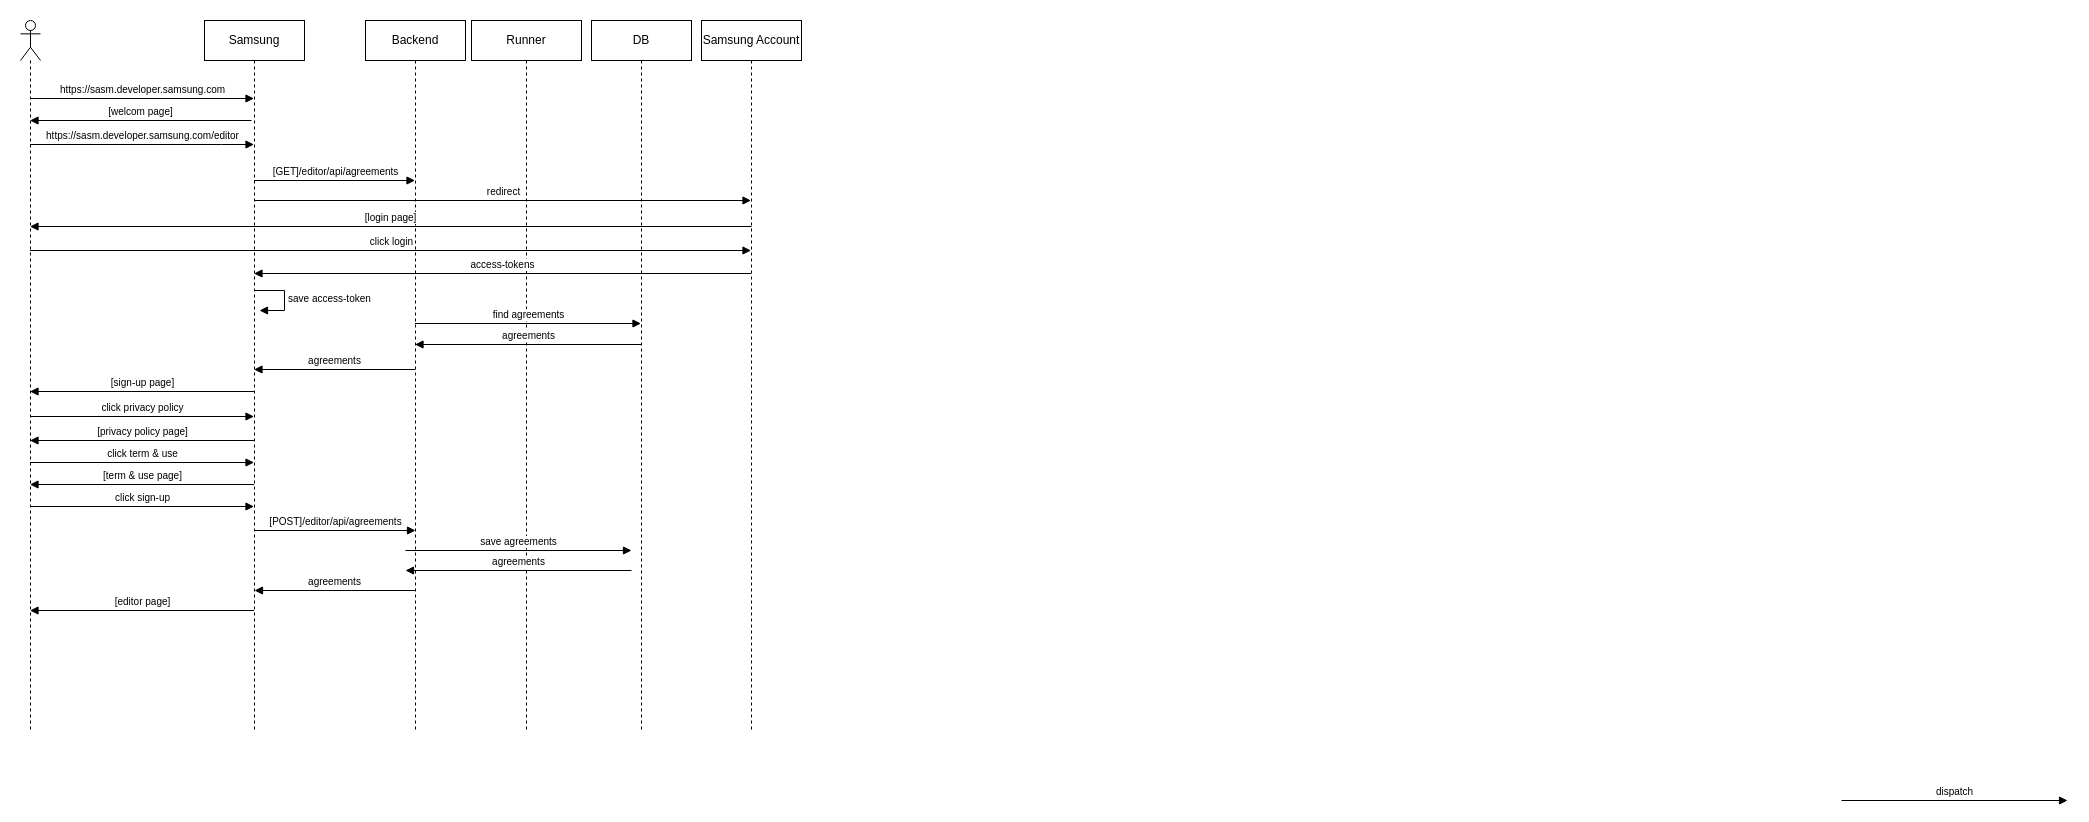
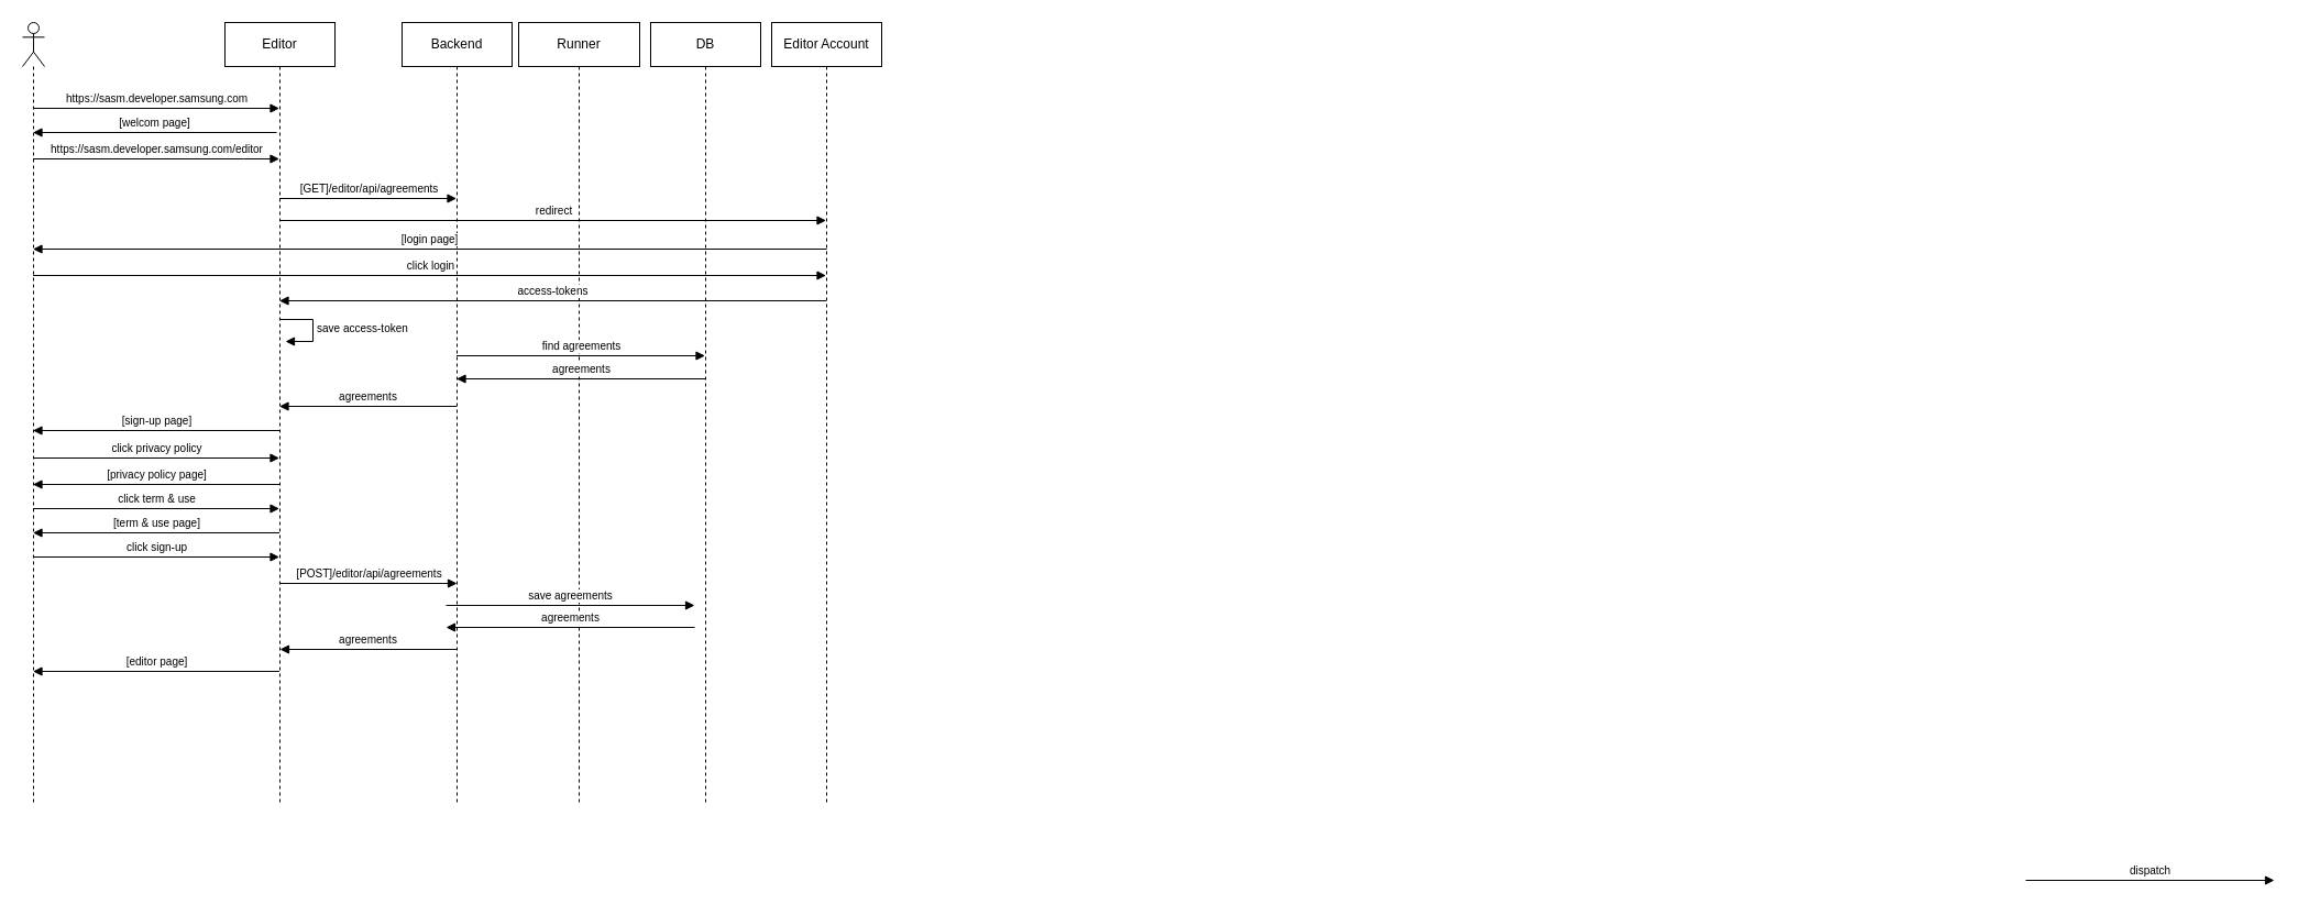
- <mxCell id="3" value="Samsung" style="shape=umlLifeline;perimeter=lifelinePerimeter;whiteSpace=wrap;html=1;container=1;collapsible=0;recursiveResize=0;outlineConnect=0;" parent="1" vertex="1"><mxGeometry x="204" y="20" width="100" height="710" as="geometry" /></mxCell>
+ <mxCell id="3" value="Editor" style="shape=umlLifeline;perimeter=lifelinePerimeter;whiteSpace=wrap;html=1;container=1;collapsible=0;recursiveResize=0;outlineConnect=0;" parent="1" vertex="1"><mxGeometry x="204" y="20" width="100" height="710" as="geometry" /></mxCell>
- <mxCell id="12" value="Samsung Account" style="shape=umlLifeline;perimeter=lifelinePerimeter;whiteSpace=wrap;html=1;container=1;collapsible=0;recursiveResize=0;outlineConnect=0;" parent="1" vertex="1"><mxGeometry x="701" y="20" width="100" height="710" as="geometry" /></mxCell>
+ <mxCell id="12" value="Editor Account" style="shape=umlLifeline;perimeter=lifelinePerimeter;whiteSpace=wrap;html=1;container=1;collapsible=0;recursiveResize=0;outlineConnect=0;" parent="1" vertex="1"><mxGeometry x="701" y="20" width="100" height="710" as="geometry" /></mxCell>
